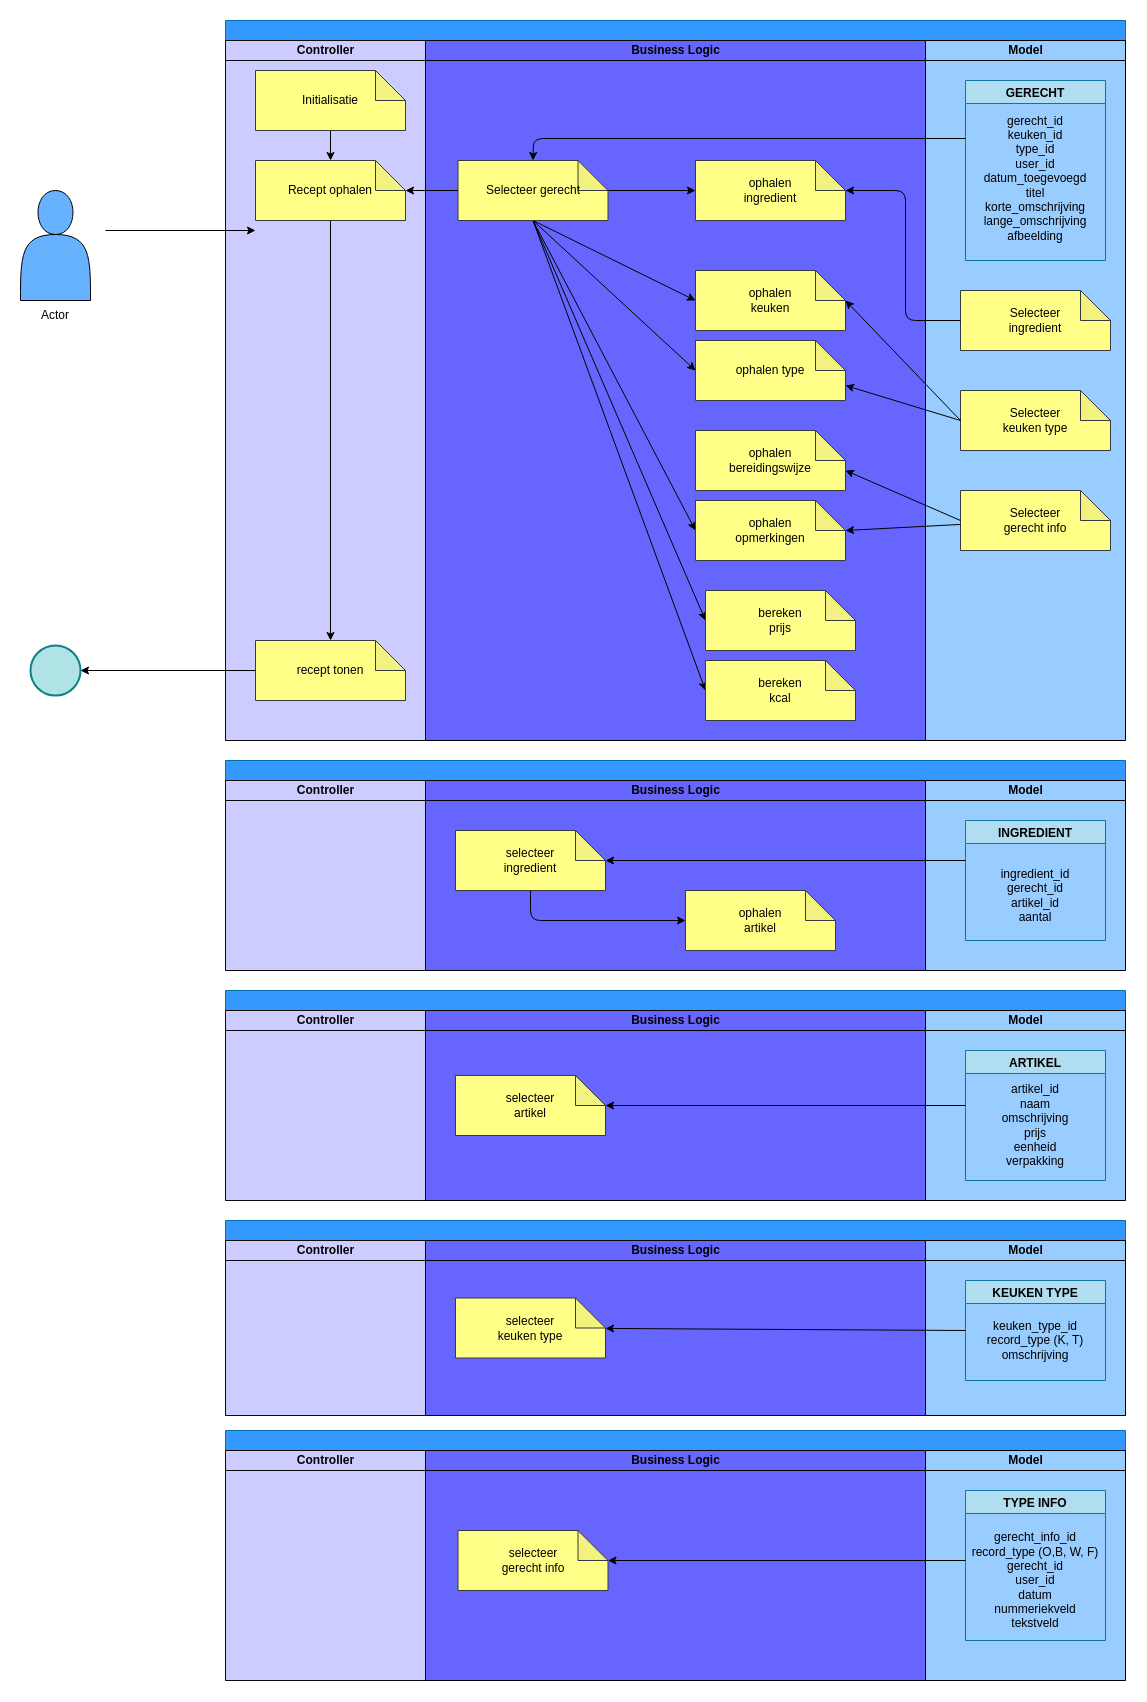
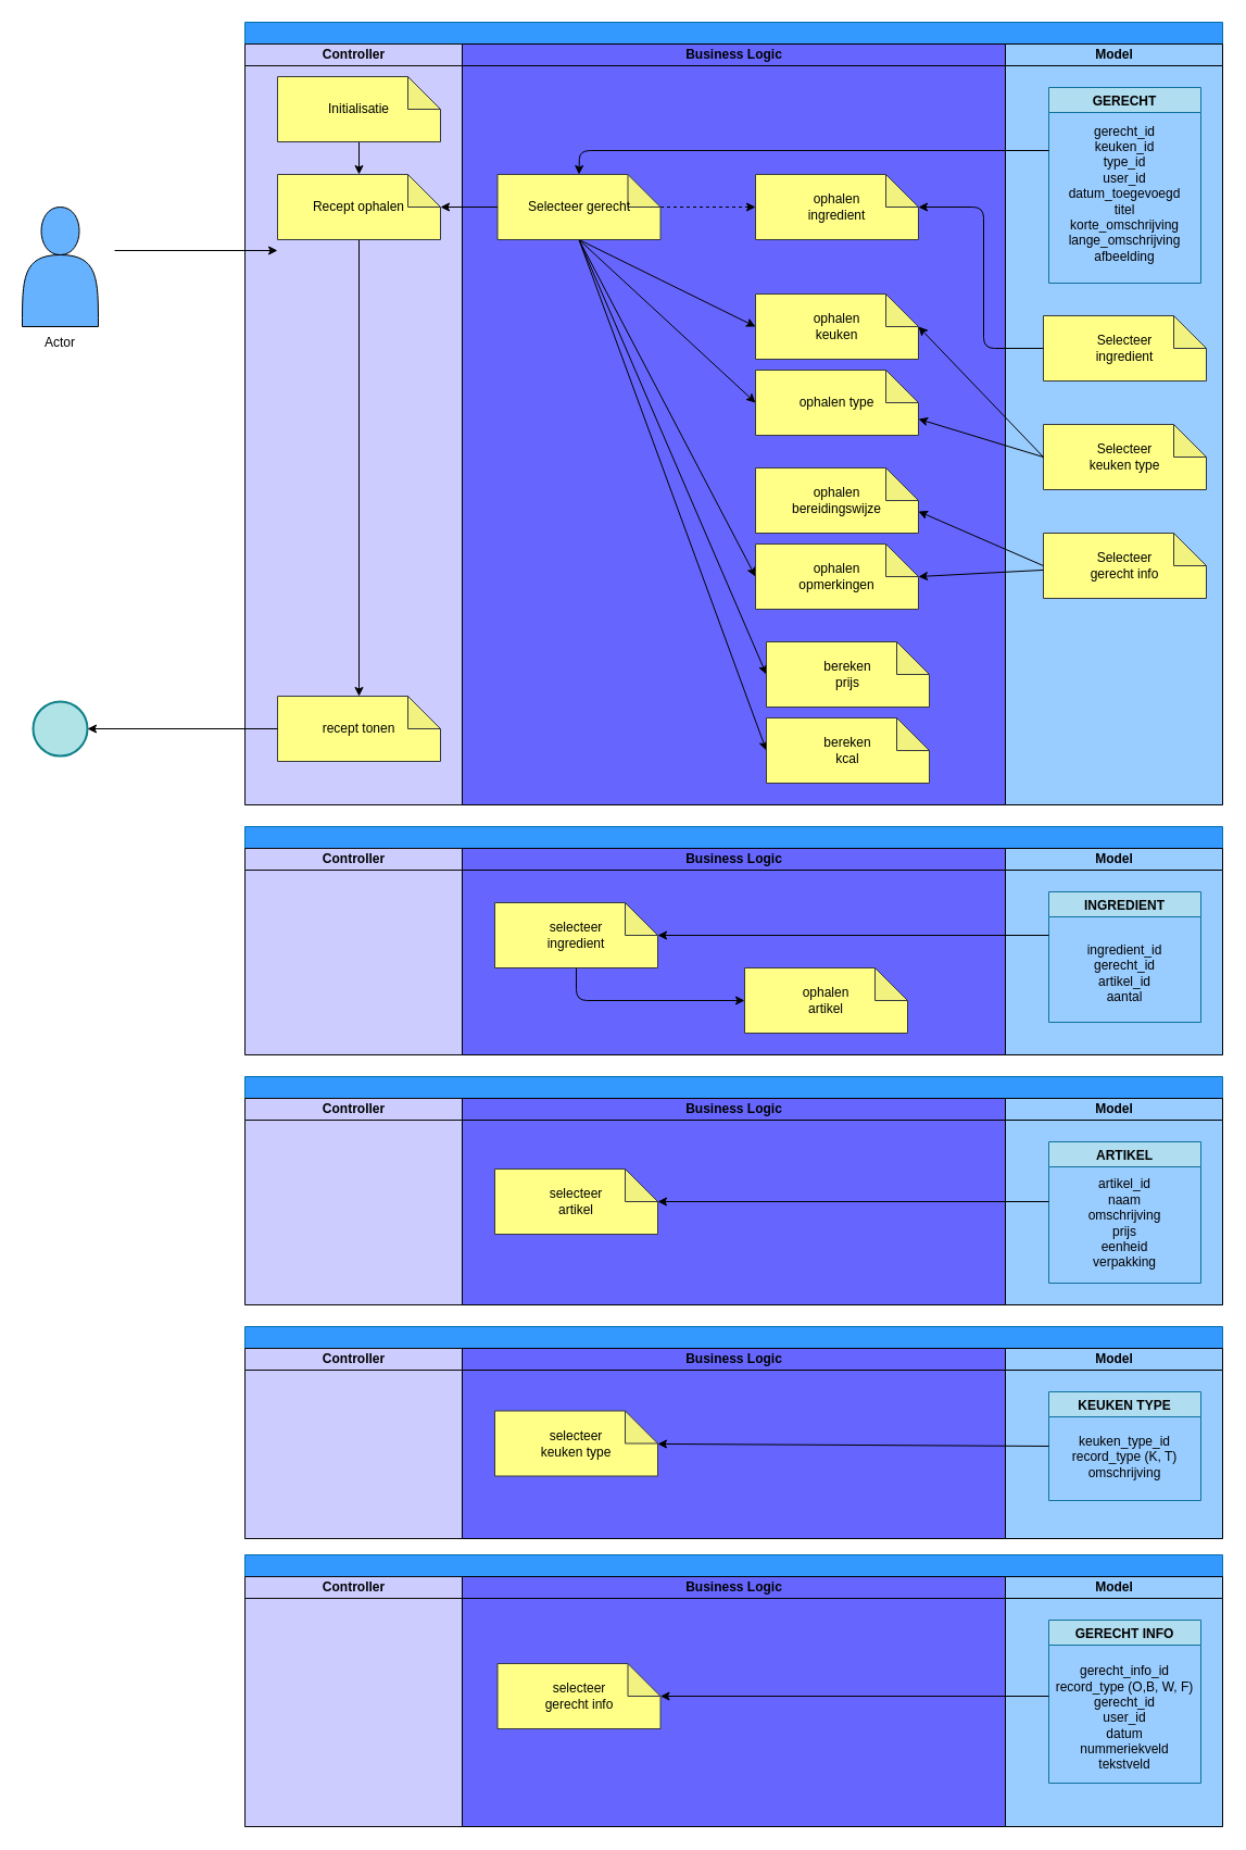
- <mxCell id="14" style="edgeStyle=none;html=1;exitX=0;exitY=0;exitDx=150;exitDy=30;exitPerimeter=0;strokeColor=#000000;fontColor=#000000;" parent="9" source="16" target="17" edge="1"><mxGeometry relative="1" as="geometry" /></mxCell>
+ <mxCell id="14" style="edgeStyle=none;html=1;exitX=0;exitY=0;exitDx=150;exitDy=30;exitPerimeter=0;strokeColor=#000000;fontColor=#000000;dashed=1;" parent="9" source="16" target="17" edge="1"><mxGeometry relative="1" as="geometry" /></mxCell>
- <mxCell id="73" value="TYPE INFO" style="swimlane;labelBackgroundColor=none;strokeColor=#10739e;fillColor=#b1ddf0;fontColor=#000000;startSize=23;" vertex="1" parent="72"><mxGeometry x="40" y="40" width="140" height="150" as="geometry" /></mxCell>
+ <mxCell id="73" value="GERECHT INFO" style="swimlane;labelBackgroundColor=none;strokeColor=#10739e;fillColor=#b1ddf0;fontColor=#000000;startSize=23;" vertex="1" parent="72"><mxGeometry x="40" y="40" width="140" height="150" as="geometry" /></mxCell>
